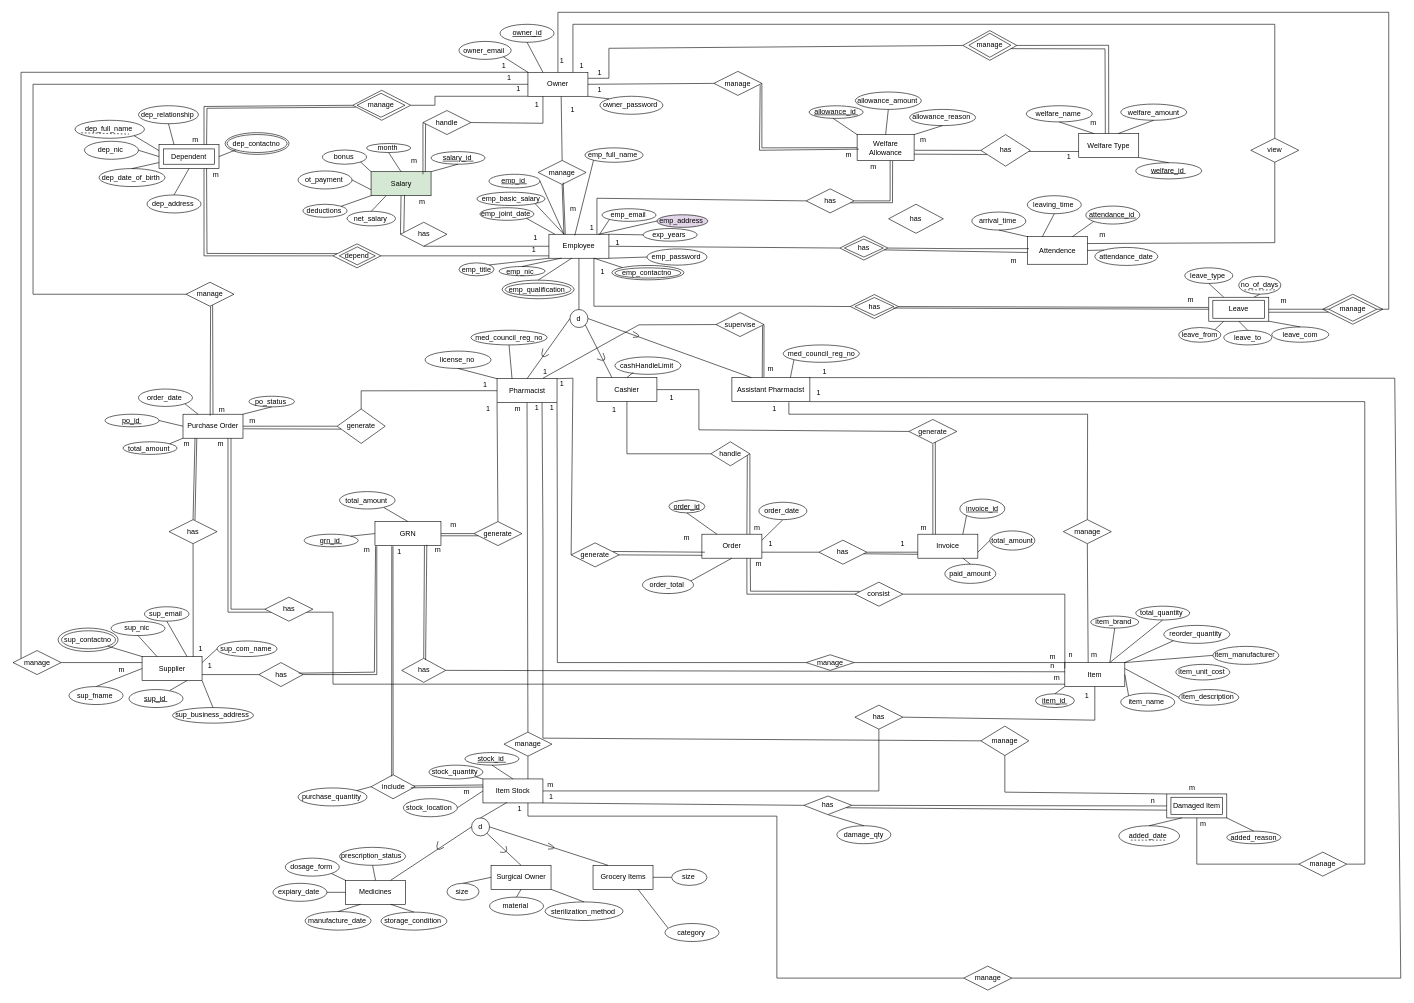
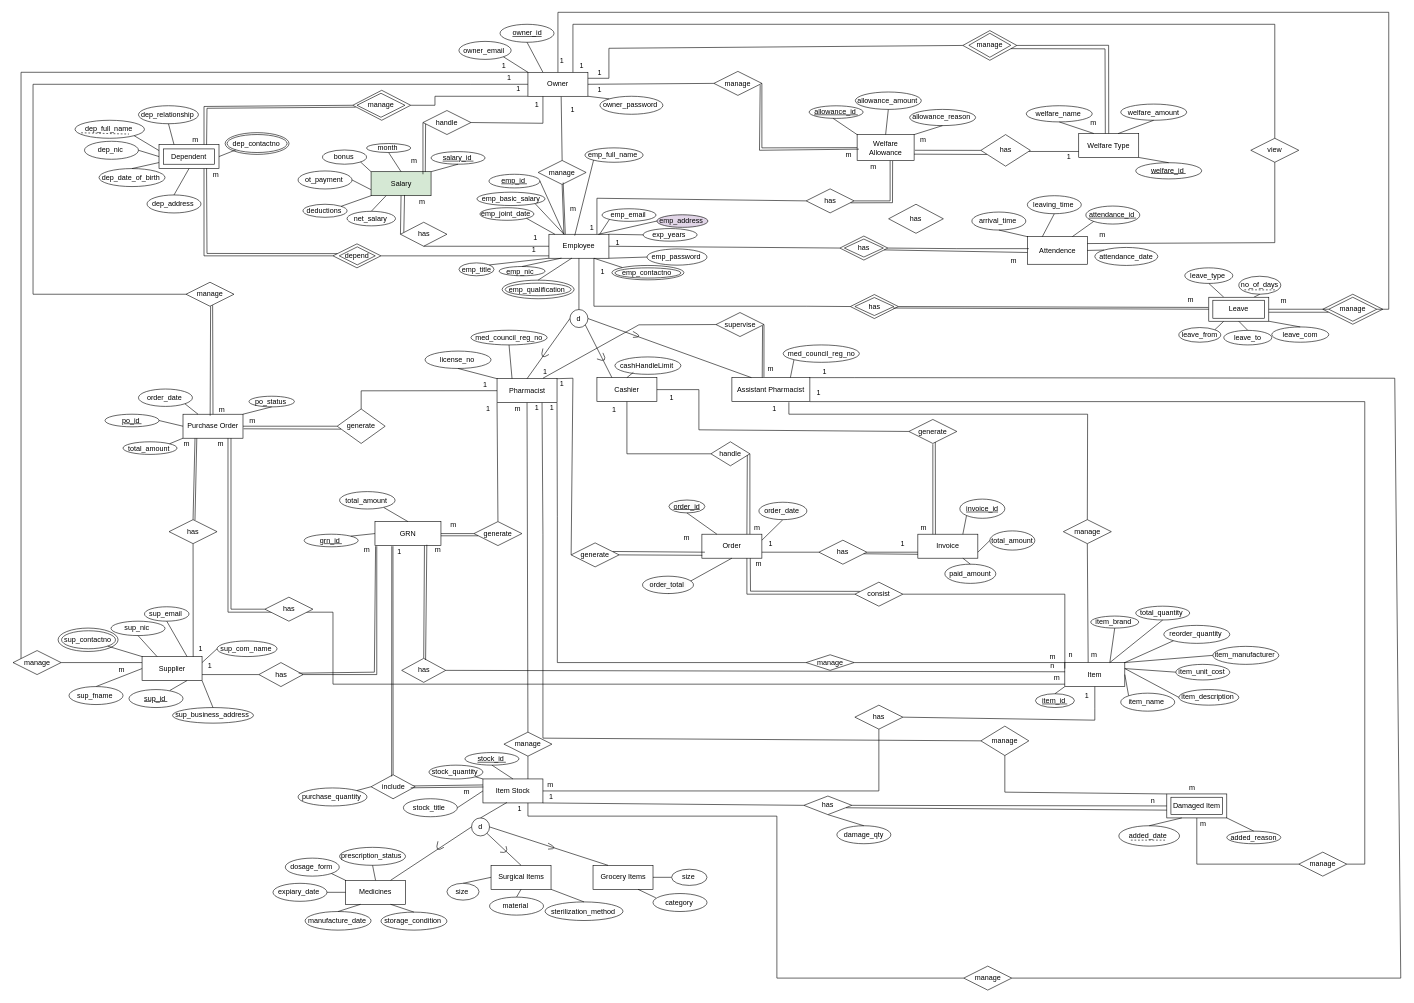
+ <mxCell id="124" value="" style="endArrow=none;html=1;rounded=0;exitX=0;exitY=0.5;exitDx=0;exitDy=0;entryX=1;entryY=0.25;entryDx=0;entryDy=0;" parent="1" source="117" target="115" edge="1"><mxGeometry relative="1" as="geometry"><mxPoint x="1816.5" y="1028" as="sourcePoint" /><mxPoint x="1781.5" y="1084" as="targetPoint" /></mxGeometry></mxCell>
- <mxCell id="145" value="stock_location&amp;nbsp;" style="ellipse;whiteSpace=wrap;html=1;align=center;" parent="1" vertex="1"><mxGeometry x="671.37" y="1331" width="90" height="30" as="geometry" /></mxCell>
+ <mxCell id="145" value="stock_title&amp;nbsp;" style="ellipse;whiteSpace=wrap;html=1;align=center;" parent="1" vertex="1"><mxGeometry x="671.37" y="1331" width="90" height="30" as="geometry" /></mxCell>
- <mxCell id="396" value="Surgical Owner" style="whiteSpace=wrap;html=1;align=center;" vertex="1" parent="1"><mxGeometry x="817.5" y="1442" width="100" height="40" as="geometry" /></mxCell>
+ <mxCell id="396" value="Surgical Items" style="whiteSpace=wrap;html=1;align=center;" vertex="1" parent="1"><mxGeometry x="817.5" y="1442" width="100" height="40" as="geometry" /></mxCell>
- <mxCell id="404" value="category&amp;nbsp;" style="ellipse;whiteSpace=wrap;html=1;align=center;" vertex="1" parent="1"><mxGeometry x="1107.5" y="1539" width="90" height="30" as="geometry" /></mxCell>
+ <mxCell id="404" value="category&amp;nbsp;" style="ellipse;whiteSpace=wrap;html=1;align=center;" vertex="1" parent="1"><mxGeometry x="1087.5" y="1489" width="90" height="30" as="geometry" /></mxCell>
